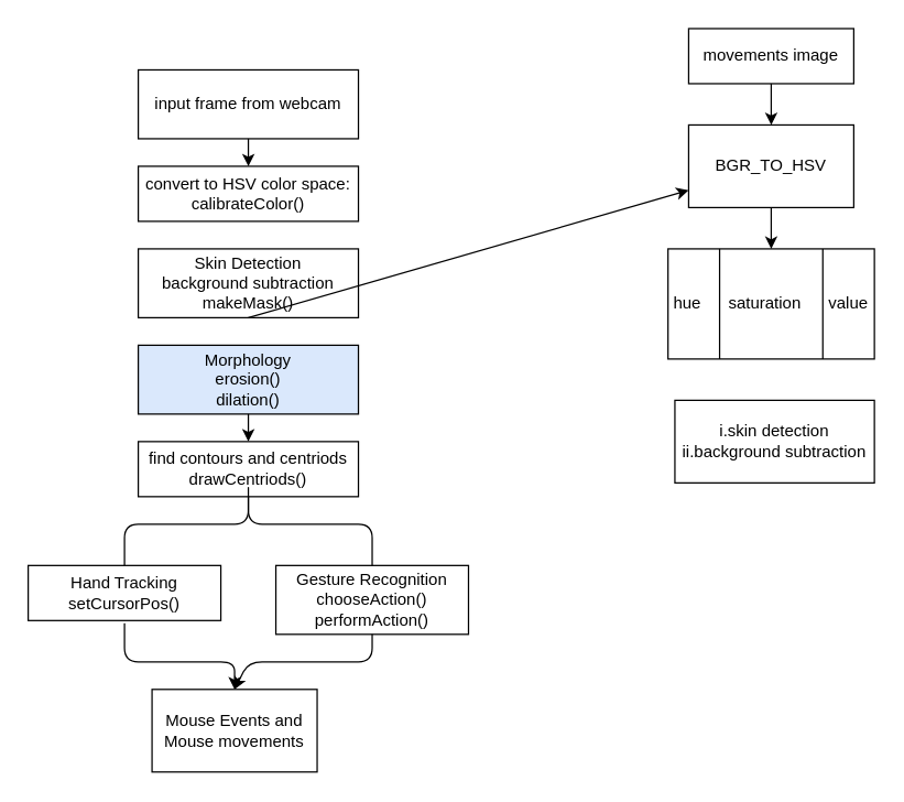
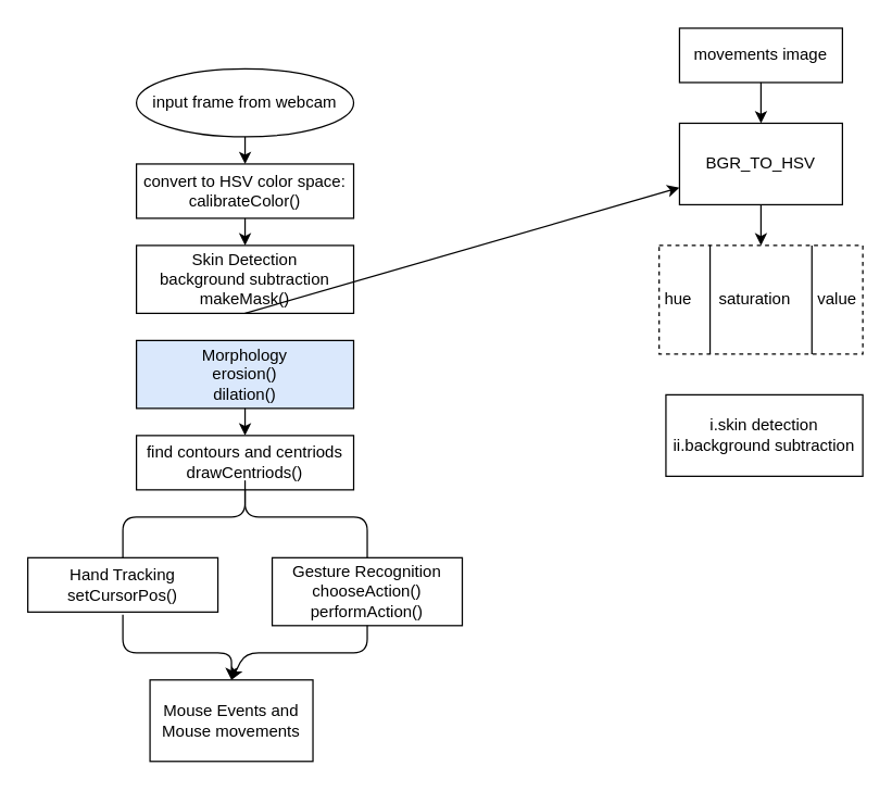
- <mxCell id="2" value="input frame from webcam" style="rounded=0;whiteSpace=wrap;html=1;" vertex="1" parent="1"><mxGeometry x="100" y="50" width="160" height="50" as="geometry" /></mxCell>
+ <mxCell id="2" value="input frame from webcam" style="ellipse;whiteSpace=wrap;html=1;" vertex="1" parent="1"><mxGeometry x="100" y="50" width="160" height="50" as="geometry" /></mxCell>
+ <mxCell id="6" value="" style="endArrow=classic;html=1;entryX=0.5;entryY=0;entryDx=0;entryDy=0;exitX=0.5;exitY=1;exitDx=0;exitDy=0;" edge="1" parent="1" source="3" target="4"><mxGeometry width="50" height="50" relative="1" as="geometry"><mxPoint x="330" y="140" as="sourcePoint" /><mxPoint x="380" y="90" as="targetPoint" /></mxGeometry></mxCell>
- <mxCell id="16" value="hue&amp;nbsp; &amp;nbsp; &amp;nbsp; saturation&amp;nbsp; &amp;nbsp; &amp;nbsp; value" style="rounded=0;whiteSpace=wrap;html=1;" vertex="1" parent="1"><mxGeometry x="485" y="180" width="150" height="80" as="geometry" /></mxCell>
+ <mxCell id="16" value="hue&amp;nbsp; &amp;nbsp; &amp;nbsp; saturation&amp;nbsp; &amp;nbsp; &amp;nbsp; value" style="rounded=0;whiteSpace=wrap;html=1;dashed=1;" vertex="1" parent="1"><mxGeometry x="485" y="180" width="150" height="80" as="geometry" /></mxCell>
